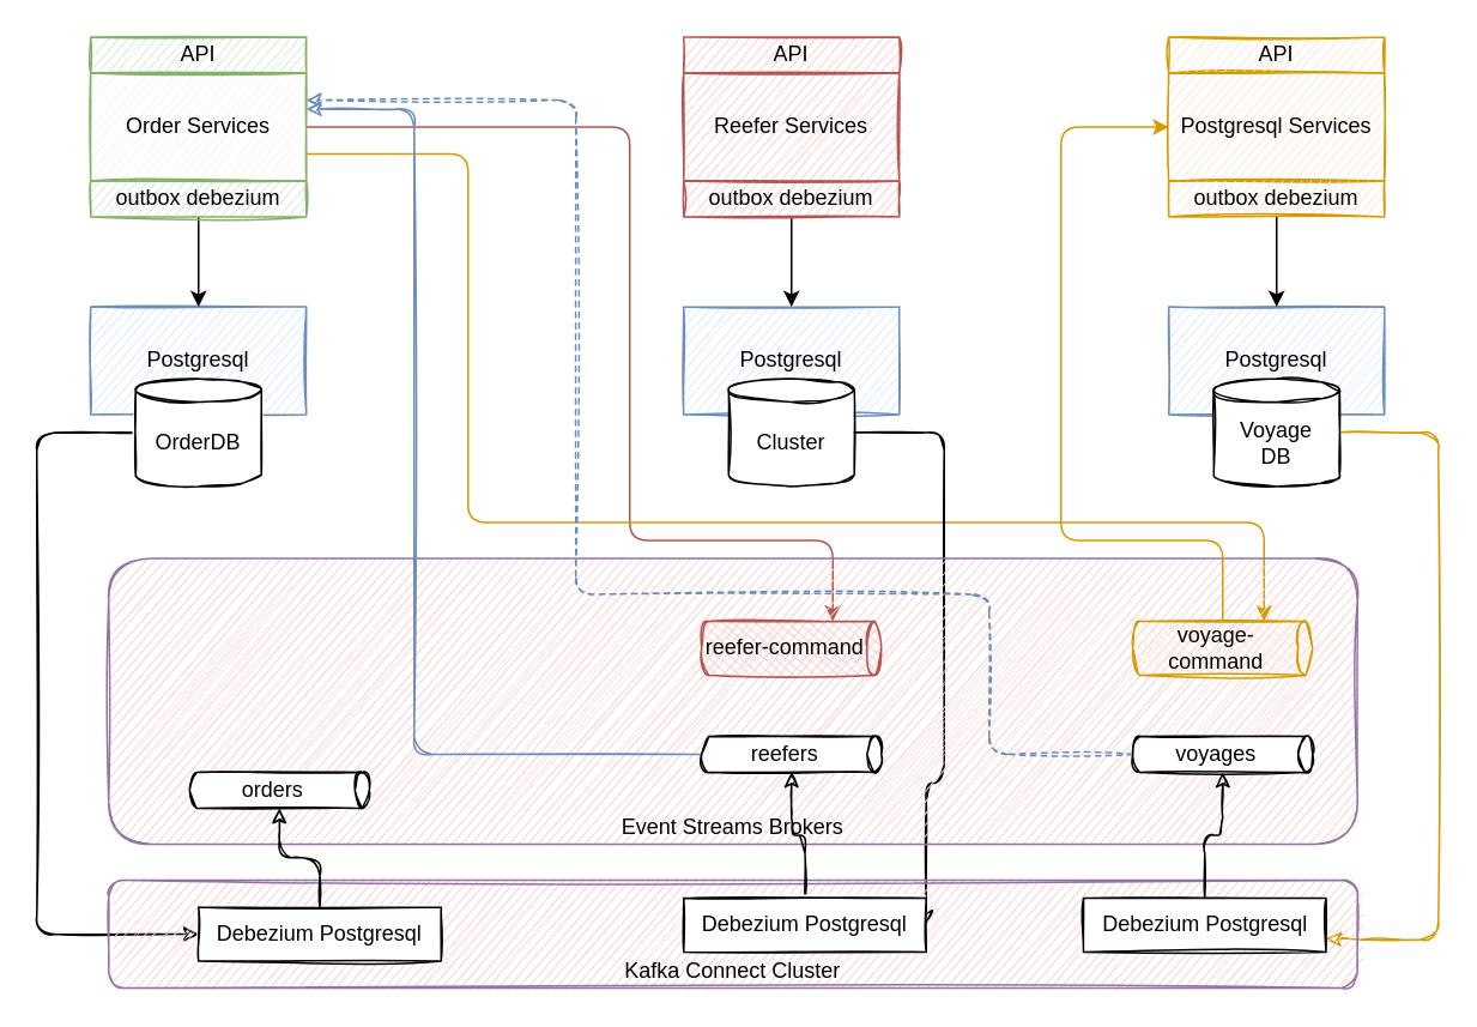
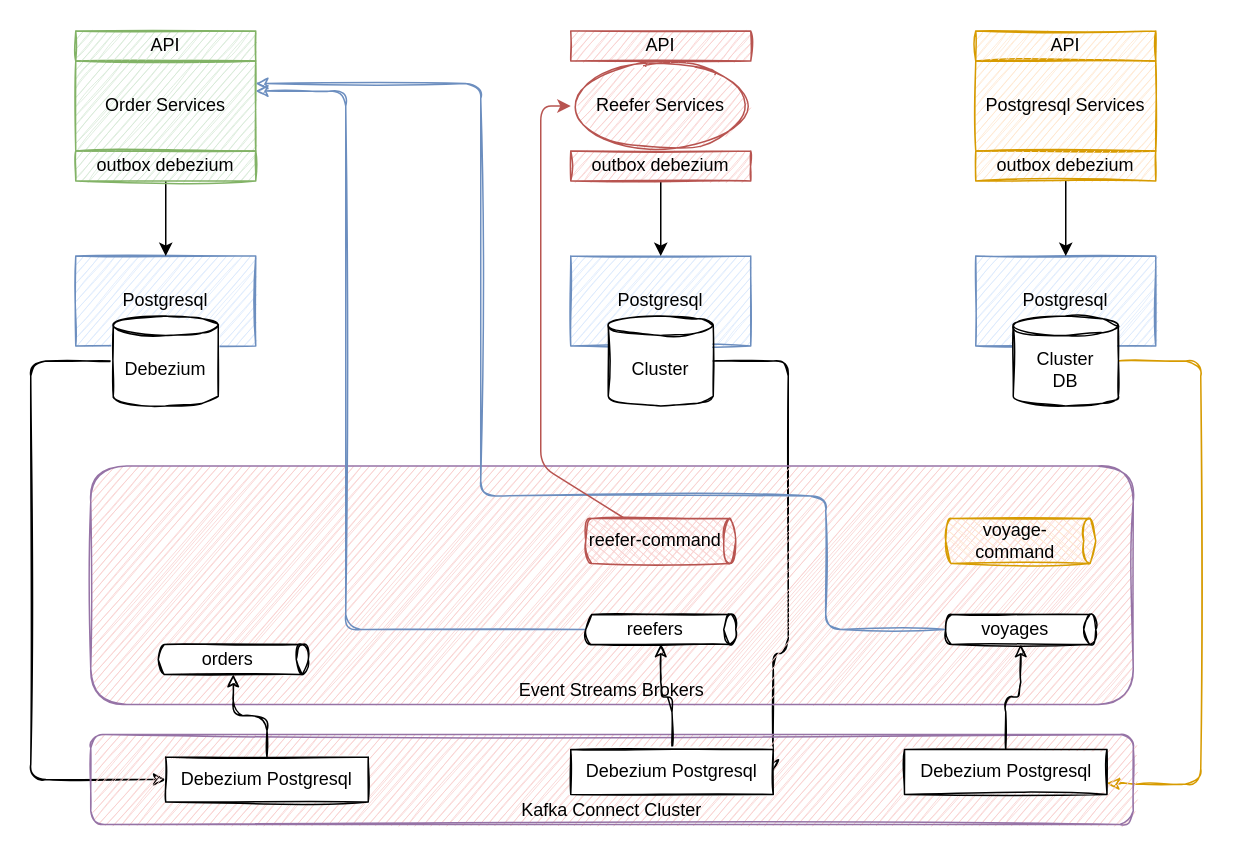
- <mxCell id="4" value="Order Services" style="rounded=0;whiteSpace=wrap;html=1;sketch=1;fillColor=#f5f5f5;strokeColor=#82b366;" parent="1" vertex="1"><mxGeometry x="50" y="40" width="120" height="60" as="geometry" /></mxCell>
+ <mxCell id="4" value="Order Services" style="rounded=0;whiteSpace=wrap;html=1;sketch=1;fillColor=#d5e8d4;strokeColor=#82b366;" parent="1" vertex="1"><mxGeometry x="50" y="40" width="120" height="60" as="geometry" /></mxCell>
- <mxCell id="11" value="Reefer Services" style="rounded=0;whiteSpace=wrap;html=1;sketch=1;fillColor=#f8cecc;strokeColor=#b85450;" parent="1" vertex="1"><mxGeometry x="380" y="40" width="120" height="60" as="geometry" /></mxCell>
+ <mxCell id="11" value="Reefer Services" style="ellipse;whiteSpace=wrap;html=1;sketch=1;fillColor=#f8cecc;strokeColor=#b85450;" parent="1" vertex="1"><mxGeometry x="380" y="40" width="120" height="60" as="geometry" /></mxCell>
- <mxCell id="2" style="edgeStyle=orthogonalEdgeStyle;html=1;entryX=0;entryY=0;entryDx=0;entryDy=27.0;entryPerimeter=0;fillColor=#f8cecc;strokeColor=#b85450;" edge="1" parent="1" source="4" target="39"><mxGeometry relative="1" as="geometry"><Array as="points"><mxPoint x="350" y="70" /><mxPoint x="350" y="300" /><mxPoint x="463" y="300" /></Array></mxGeometry></mxCell>
- <mxCell id="27" style="edgeStyle=orthogonalEdgeStyle;sketch=1;html=1;exitX=0.5;exitY=1;exitDx=0;exitDy=0;exitPerimeter=0;entryX=1;entryY=0.25;entryDx=0;entryDy=0;fillColor=#dae8fc;strokeColor=#6c8ebf;dashed=1;" parent="1" source="28" target="4" edge="1"><mxGeometry relative="1" as="geometry"><mxPoint x="170" y="70" as="targetPoint" /><Array as="points"><mxPoint x="550" y="419" /><mxPoint x="550" y="330" /><mxPoint x="320" y="330" /><mxPoint x="320" y="55" /></Array></mxGeometry></mxCell>
+ <mxCell id="27" style="edgeStyle=orthogonalEdgeStyle;sketch=1;html=1;exitX=0.5;exitY=1;exitDx=0;exitDy=0;exitPerimeter=0;entryX=1;entryY=0.25;entryDx=0;entryDy=0;fillColor=#dae8fc;strokeColor=#6c8ebf;" parent="1" source="28" target="4" edge="1"><mxGeometry relative="1" as="geometry"><mxPoint x="170" y="70" as="targetPoint" /><Array as="points"><mxPoint x="550" y="419" /><mxPoint x="550" y="330" /><mxPoint x="320" y="330" /><mxPoint x="320" y="55" /></Array></mxGeometry></mxCell>
+ <mxCell id="38" style="edgeStyle=orthogonalEdgeStyle;html=1;entryX=0;entryY=0.5;entryDx=0;entryDy=0;fillColor=#f8cecc;strokeColor=#b85450;" edge="1" parent="1" source="39" target="11"><mxGeometry relative="1" as="geometry"><Array as="points"><mxPoint x="360" y="310" /><mxPoint x="360" y="70" /></Array></mxGeometry></mxCell>
- <mxCell id="40" style="edgeStyle=orthogonalEdgeStyle;html=1;entryX=0;entryY=0.5;entryDx=0;entryDy=0;fillColor=#ffe6cc;strokeColor=#d79b00;" edge="1" parent="1" source="41" target="18"><mxGeometry relative="1" as="geometry"><Array as="points"><mxPoint x="680" y="300" /><mxPoint x="590" y="300" /><mxPoint x="590" y="70" /></Array></mxGeometry></mxCell>
- <mxCell id="7" value="OrderDB" style="shape=cylinder3;whiteSpace=wrap;html=1;boundedLbl=1;backgroundOutline=1;size=6.503;sketch=1;" parent="1" vertex="1"><mxGeometry x="75" y="210" width="70" height="60" as="geometry" /></mxCell>
+ <mxCell id="7" value="Debezium" style="shape=cylinder3;whiteSpace=wrap;html=1;boundedLbl=1;backgroundOutline=1;size=6.503;sketch=1;" parent="1" vertex="1"><mxGeometry x="75" y="210" width="70" height="60" as="geometry" /></mxCell>
- <mxCell id="21" value="Voyage&lt;br&gt;DB" style="shape=cylinder3;whiteSpace=wrap;html=1;boundedLbl=1;backgroundOutline=1;size=6.503;sketch=1;" parent="1" vertex="1"><mxGeometry x="675" y="210" width="70" height="60" as="geometry" /></mxCell>
+ <mxCell id="21" value="Cluster&lt;br&gt;DB" style="shape=cylinder3;whiteSpace=wrap;html=1;boundedLbl=1;backgroundOutline=1;size=6.503;sketch=1;" parent="1" vertex="1"><mxGeometry x="675" y="210" width="70" height="60" as="geometry" /></mxCell>
- <mxCell id="3" style="edgeStyle=orthogonalEdgeStyle;html=1;exitX=1;exitY=0.75;exitDx=0;exitDy=0;entryX=0;entryY=0;entryDx=0;entryDy=27.0;entryPerimeter=0;fillColor=#ffe6cc;strokeColor=#d79b00;" edge="1" parent="1" source="4" target="41"><mxGeometry relative="1" as="geometry"><Array as="points"><mxPoint x="260" y="85" /><mxPoint x="260" y="290" /><mxPoint x="703" y="290" /></Array></mxGeometry></mxCell>
